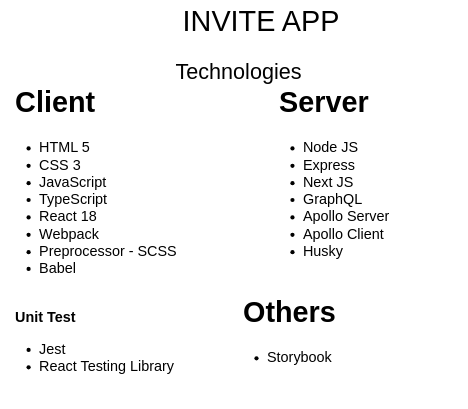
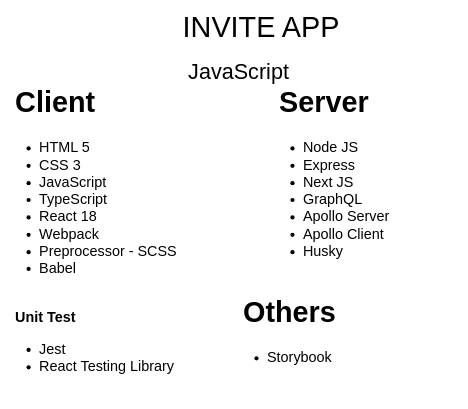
- <mxCell id="2" value="&lt;font style=&quot;font-size: 48px;&quot;&gt;INVITE APP&lt;/font&gt;" style="text;html=1;strokeColor=none;fillColor=none;align=center;verticalAlign=middle;whiteSpace=wrap;rounded=0;" parent="1" vertex="1"><mxGeometry x="282" y="20" width="306" height="30" as="geometry" /></mxCell>
+ <mxCell id="2" value="&lt;font style=&quot;font-size: 48px;&quot;&gt;INVITE APP&lt;/font&gt;" style="text;html=1;strokeColor=none;fillColor=none;align=center;verticalAlign=middle;whiteSpace=wrap;rounded=0;" parent="1" vertex="1"><mxGeometry x="282" y="30" width="306" height="30" as="geometry" /></mxCell>
- <mxCell id="3" value="&lt;font style=&quot;font-size: 36px;&quot;&gt;Technologies&lt;/font&gt;" style="text;html=1;strokeColor=none;fillColor=none;align=center;verticalAlign=middle;whiteSpace=wrap;rounded=0;fontSize=48;" parent="1" vertex="1"><mxGeometry x="250" y="100" width="295" height="30" as="geometry" /></mxCell>
+ <mxCell id="3" value="&lt;font style=&quot;font-size: 36px;&quot;&gt;JavaScript&lt;/font&gt;" style="text;html=1;strokeColor=none;fillColor=none;align=center;verticalAlign=middle;whiteSpace=wrap;rounded=0;fontSize=48;" parent="1" vertex="1"><mxGeometry x="250" y="100" width="295" height="30" as="geometry" /></mxCell>
